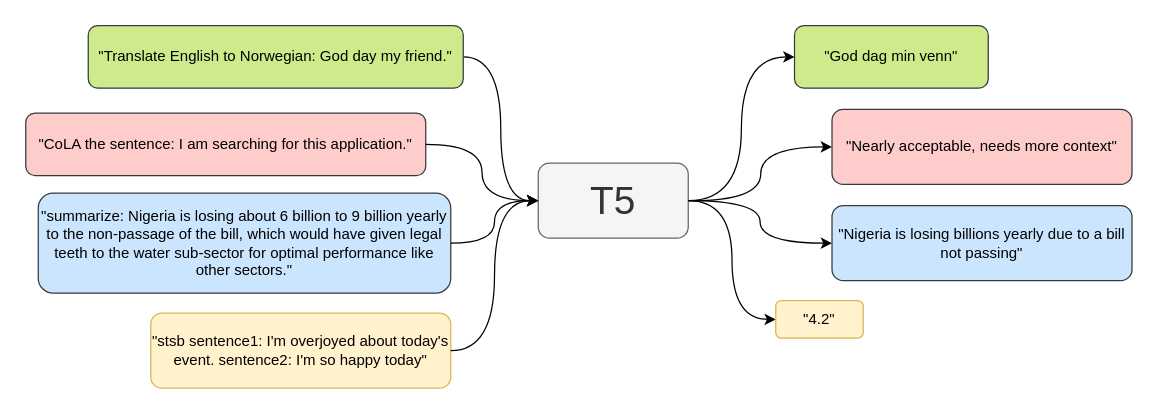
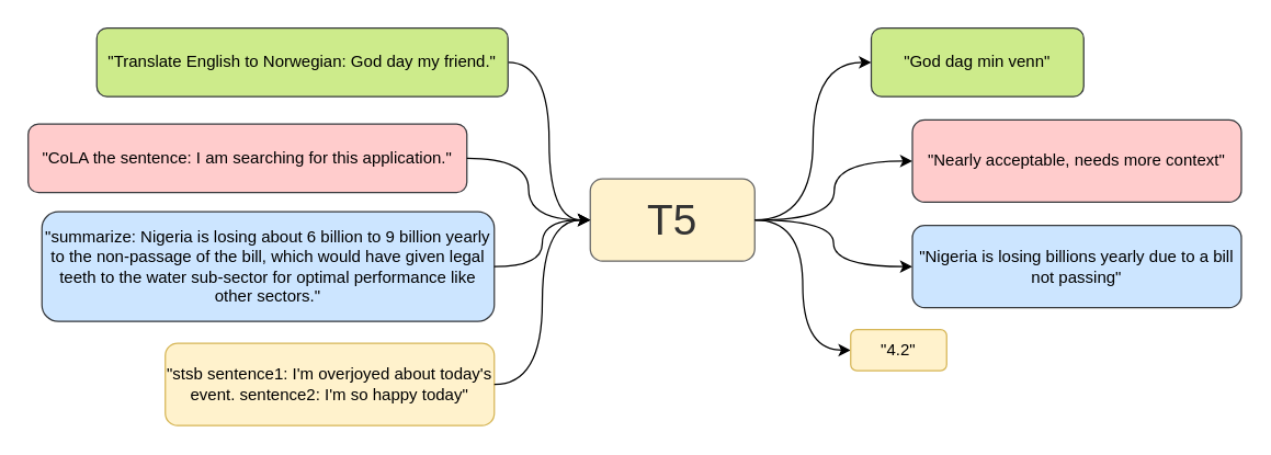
- <mxCell id="4" value="T5" style="rounded=1;whiteSpace=wrap;html=1;fillColor=#f5f5f5;strokeColor=#666666;fontColor=#333333;fontSize=31;" vertex="1" parent="1"><mxGeometry x="430" y="130" width="120" height="60" as="geometry" /></mxCell>
+ <mxCell id="4" value="T5" style="rounded=1;whiteSpace=wrap;html=1;fillColor=#fff2cc;strokeColor=#666666;fontColor=#333333;fontSize=31;" vertex="1" parent="1"><mxGeometry x="430" y="130" width="120" height="60" as="geometry" /></mxCell>
